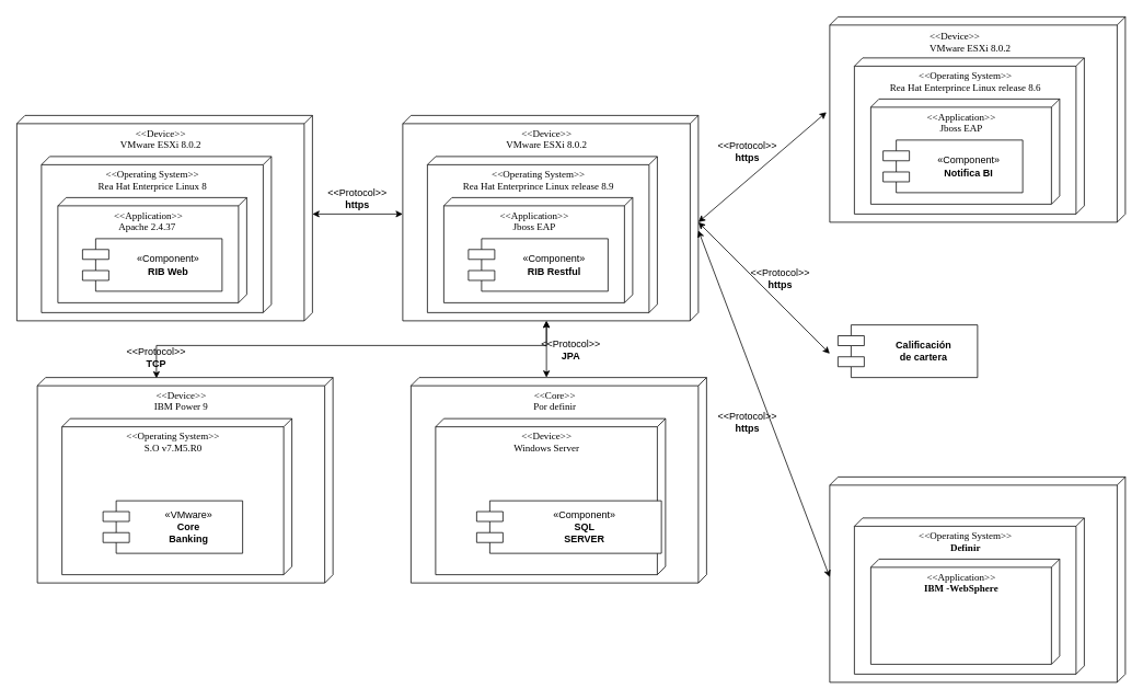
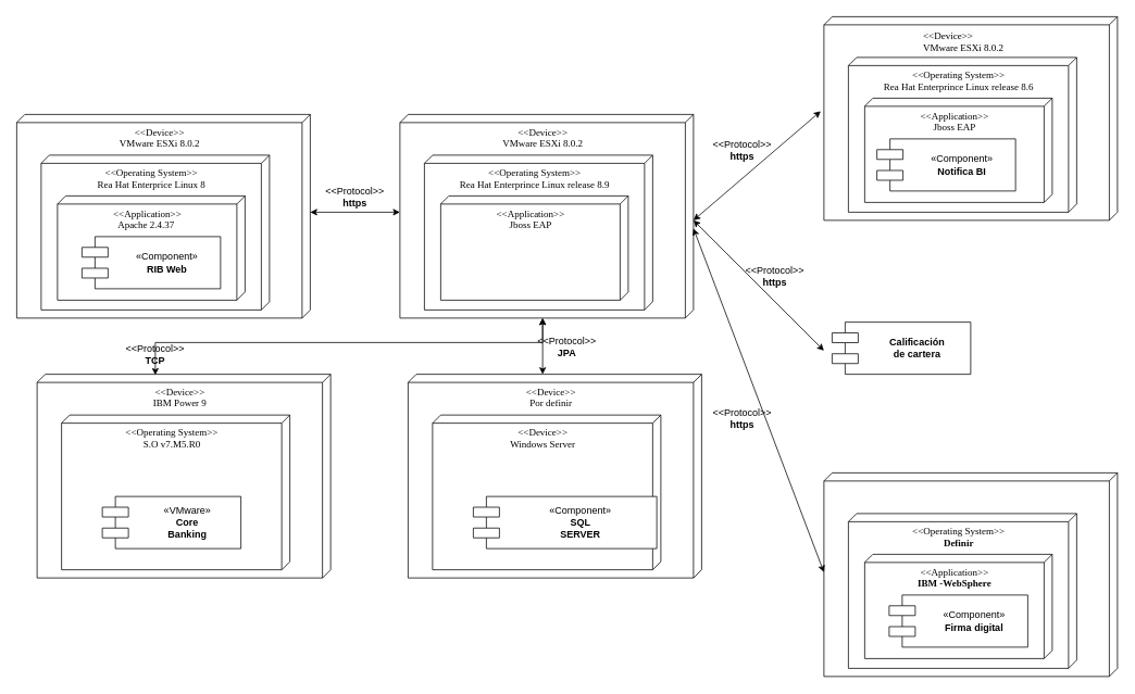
- <mxCell id="9" value="&lt;div style=&quot;&quot;&gt;&lt;span style=&quot;font-family: Helvetica; text-wrap: wrap; background-color: initial;&quot;&gt;«Component»&lt;/span&gt;&lt;/div&gt;&lt;b style=&quot;font-family: Helvetica; text-wrap: wrap;&quot;&gt;&lt;div style=&quot;&quot;&gt;RIB Restful&lt;/div&gt;&lt;/b&gt;" style="shape=component;align=center;spacingLeft=37;rounded=0;shadow=0;comic=0;labelBackgroundColor=none;strokeWidth=1;fontFamily=Verdana;fontSize=12;html=1;verticalAlign=middle;" parent="1" vertex="1"><mxGeometry x="570" y="290" width="170" height="64" as="geometry" /></mxCell>
- <mxCell id="19" value="&amp;lt;&amp;lt;Core&amp;gt;&amp;gt;&lt;div&gt;Por definir&lt;/div&gt;" style="verticalAlign=top;align=center;spacingTop=8;spacingLeft=2;spacingRight=12;shape=cube;size=10;direction=south;fontStyle=0;html=1;rounded=0;shadow=0;comic=0;labelBackgroundColor=none;strokeWidth=1;fontFamily=Verdana;fontSize=12" parent="1" vertex="1"><mxGeometry x="500" y="459" width="360" height="250" as="geometry" /></mxCell>
+ <mxCell id="19" value="&amp;lt;&amp;lt;Device&amp;gt;&amp;gt;&lt;div&gt;Por definir&lt;/div&gt;" style="verticalAlign=top;align=center;spacingTop=8;spacingLeft=2;spacingRight=12;shape=cube;size=10;direction=south;fontStyle=0;html=1;rounded=0;shadow=0;comic=0;labelBackgroundColor=none;strokeWidth=1;fontFamily=Verdana;fontSize=12" parent="1" vertex="1"><mxGeometry x="500" y="459" width="360" height="250" as="geometry" /></mxCell>
+ <mxCell id="30" value="&lt;div style=&quot;&quot;&gt;&lt;span style=&quot;font-family: Helvetica; text-wrap: wrap; background-color: initial;&quot;&gt;«Component»&lt;/span&gt;&lt;/div&gt;&lt;b style=&quot;font-family: Helvetica; text-wrap: wrap;&quot;&gt;&lt;div style=&quot;&quot;&gt;Firma digital&lt;/div&gt;&lt;/b&gt;" style="shape=component;align=center;spacingLeft=37;rounded=0;shadow=0;comic=0;labelBackgroundColor=none;strokeWidth=1;fontFamily=Verdana;fontSize=12;html=1;verticalAlign=middle;" parent="1" vertex="1"><mxGeometry x="1090" y="730" width="170" height="64" as="geometry" /></mxCell>
